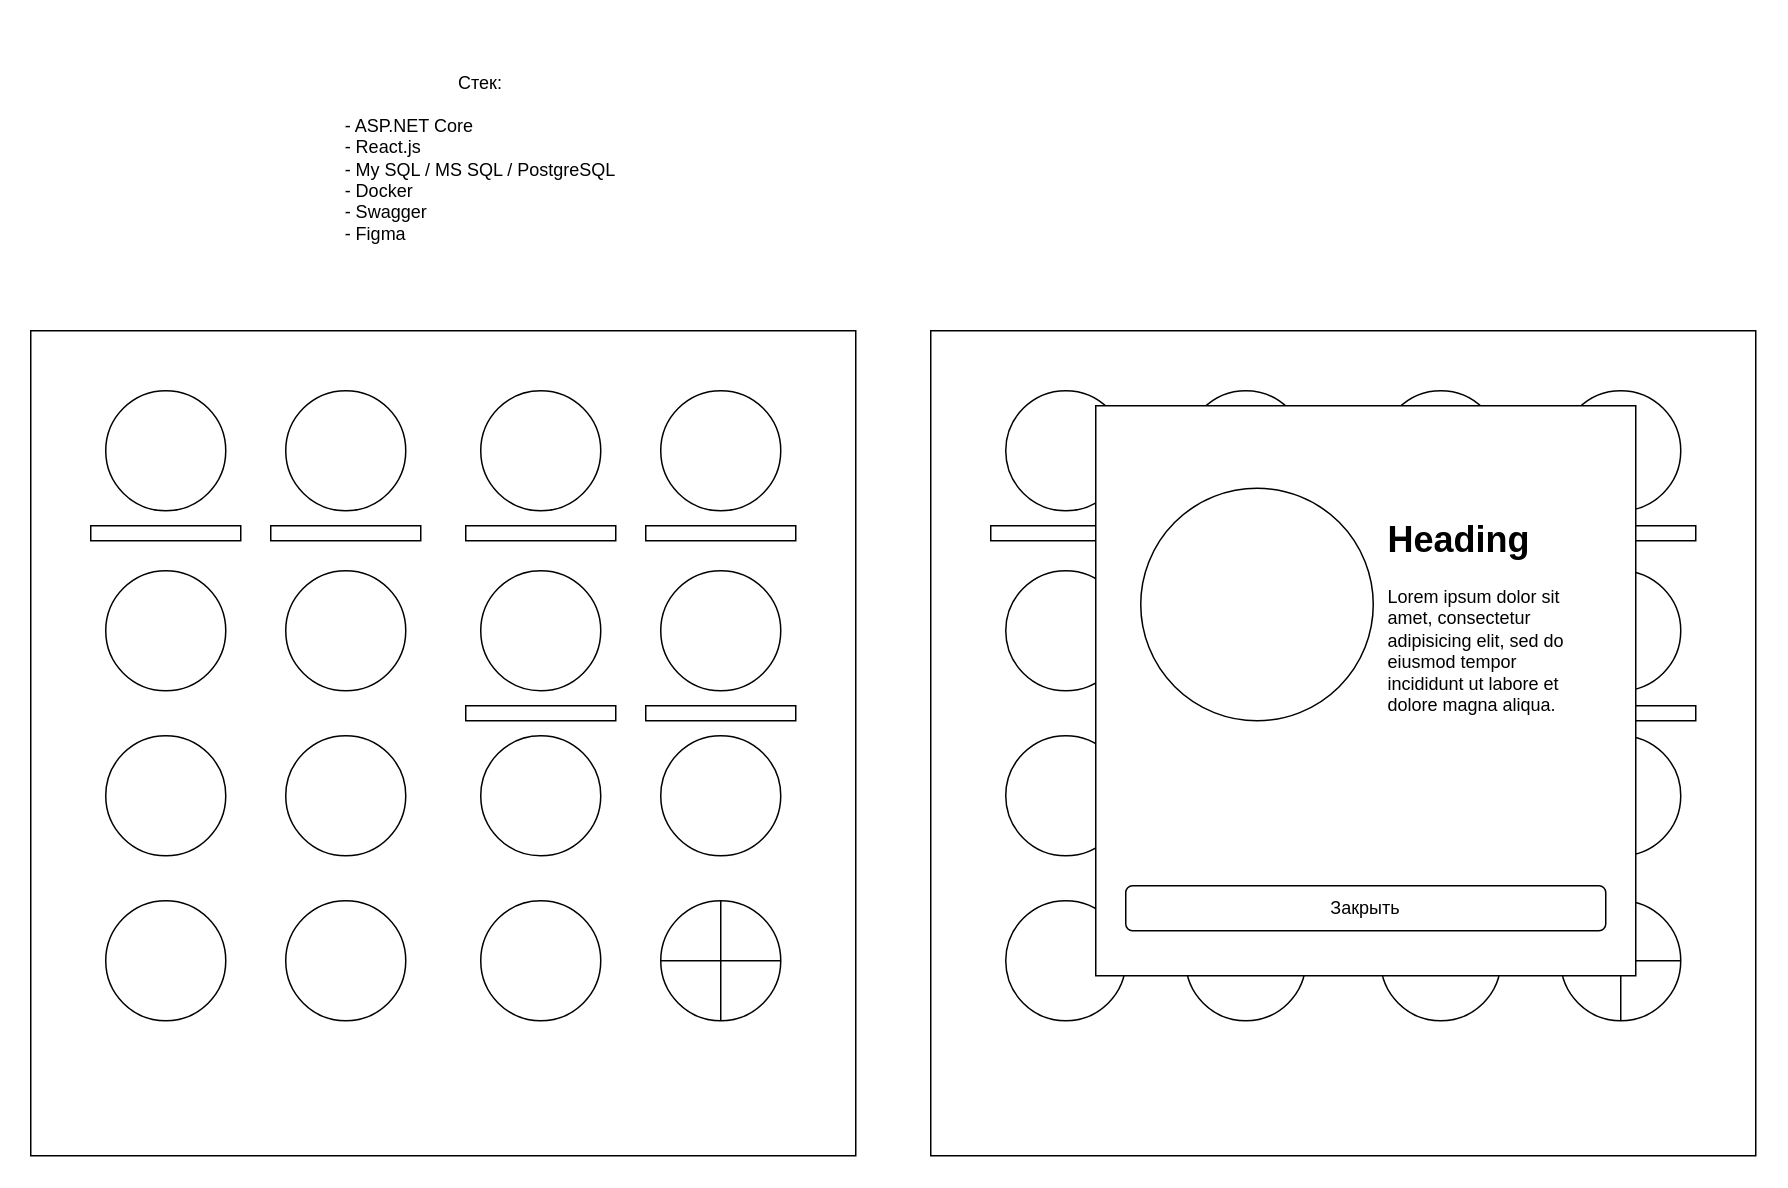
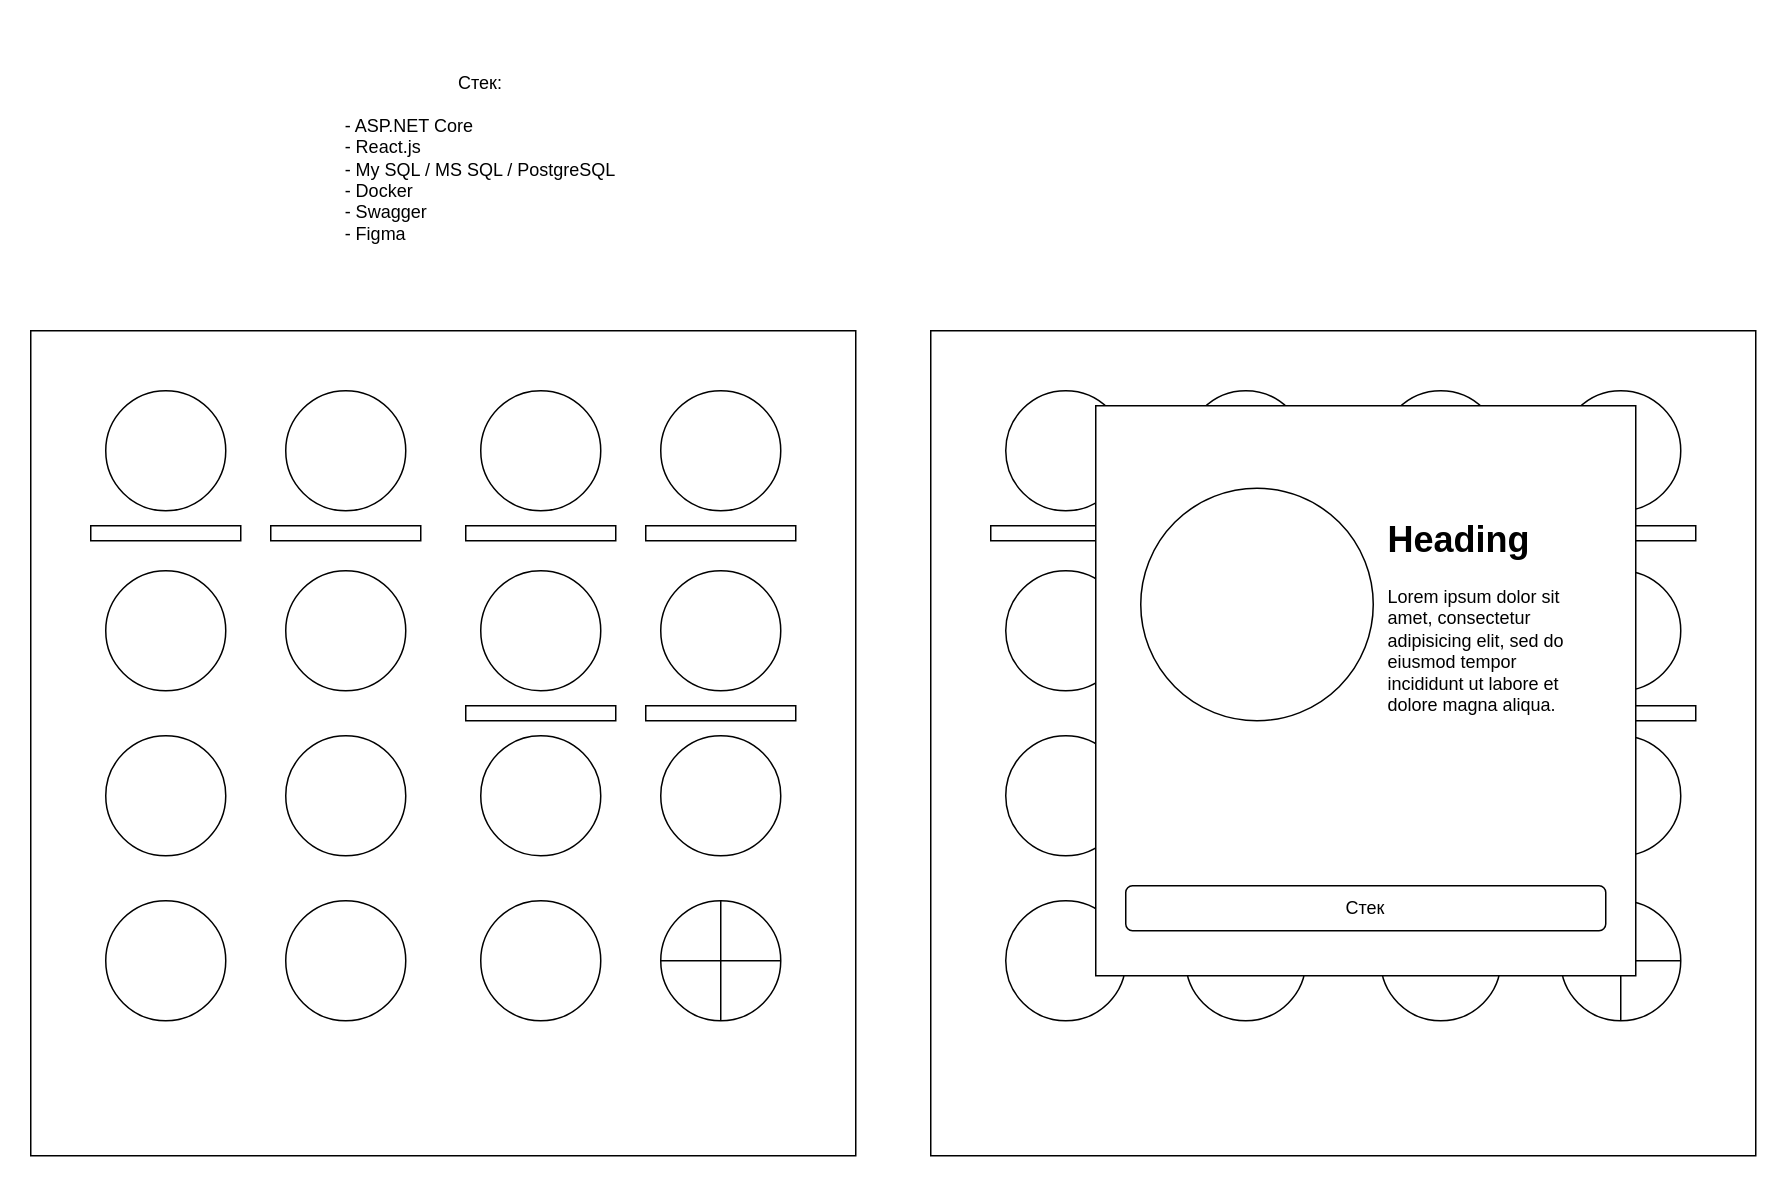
- <mxCell id="55" value="Закрыть" style="rounded=1;whiteSpace=wrap;html=1;" vertex="1" parent="1"><mxGeometry x="750" y="590" width="320" height="30" as="geometry" /></mxCell>
+ <mxCell id="55" value="Стек" style="rounded=1;whiteSpace=wrap;html=1;" vertex="1" parent="1"><mxGeometry x="750" y="590" width="320" height="30" as="geometry" /></mxCell>
